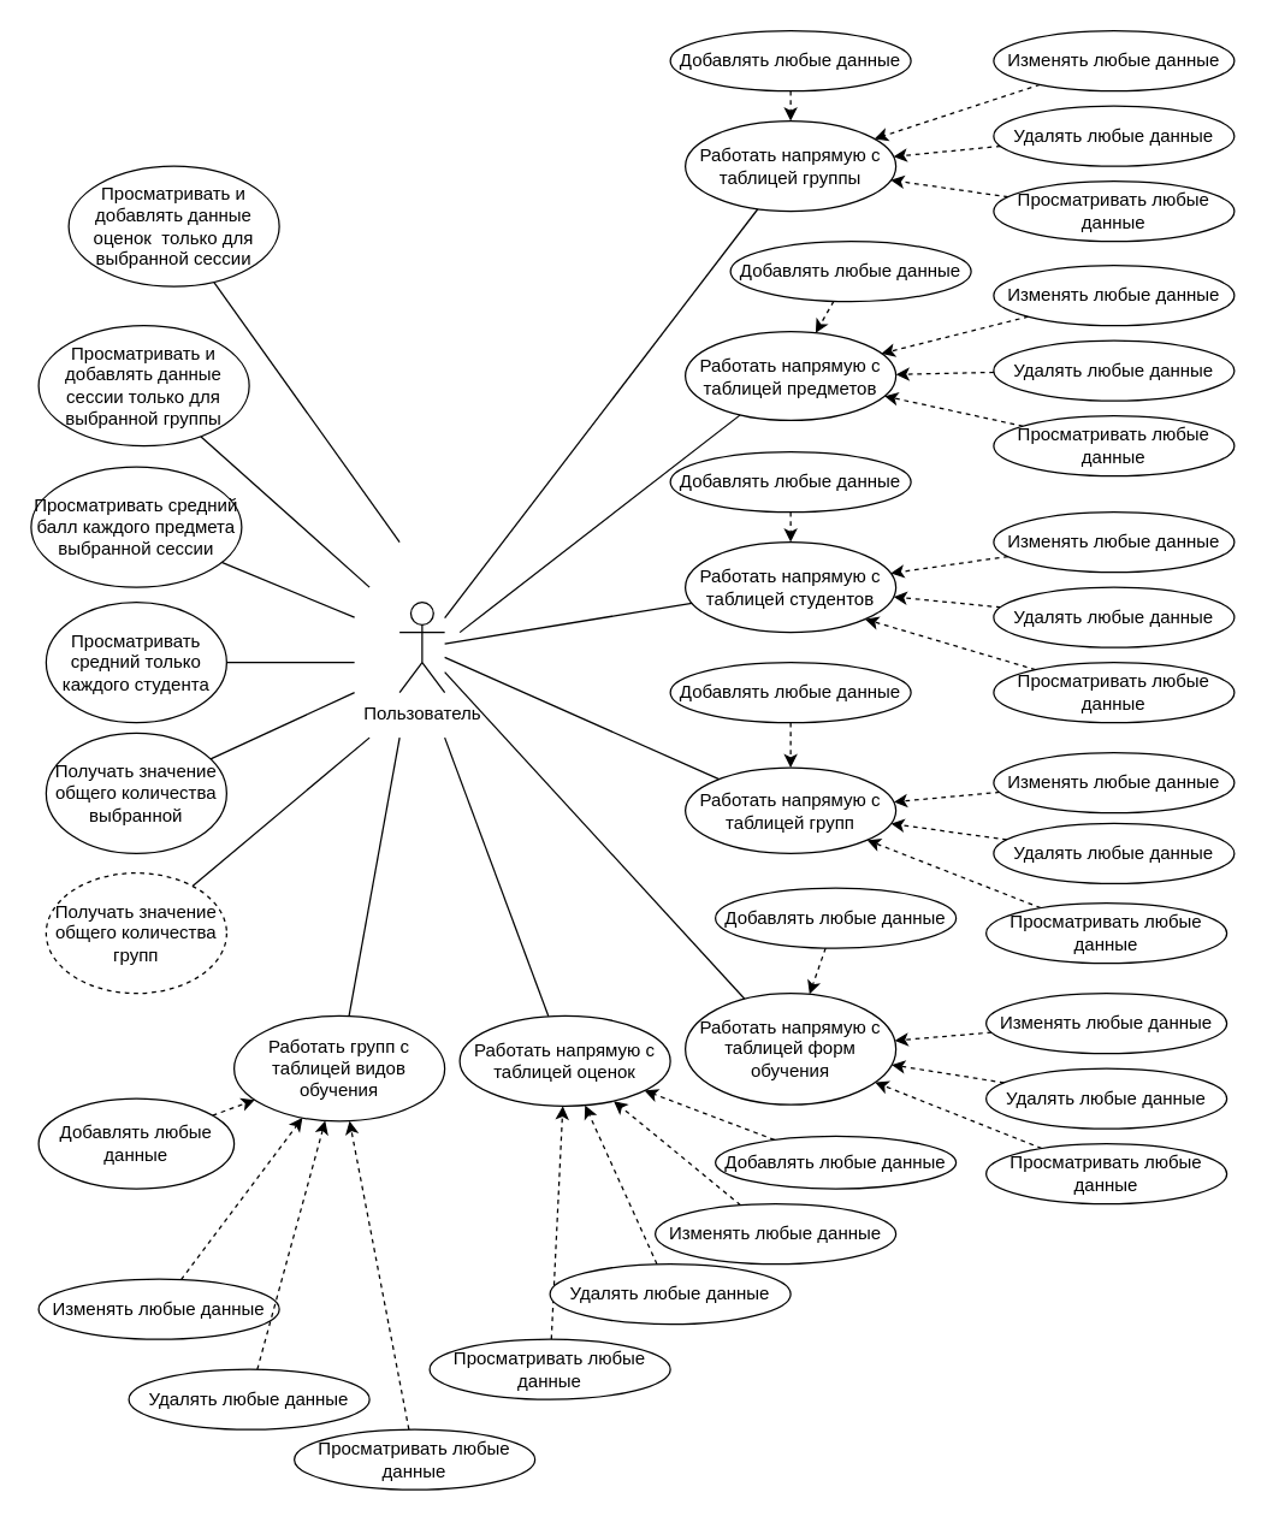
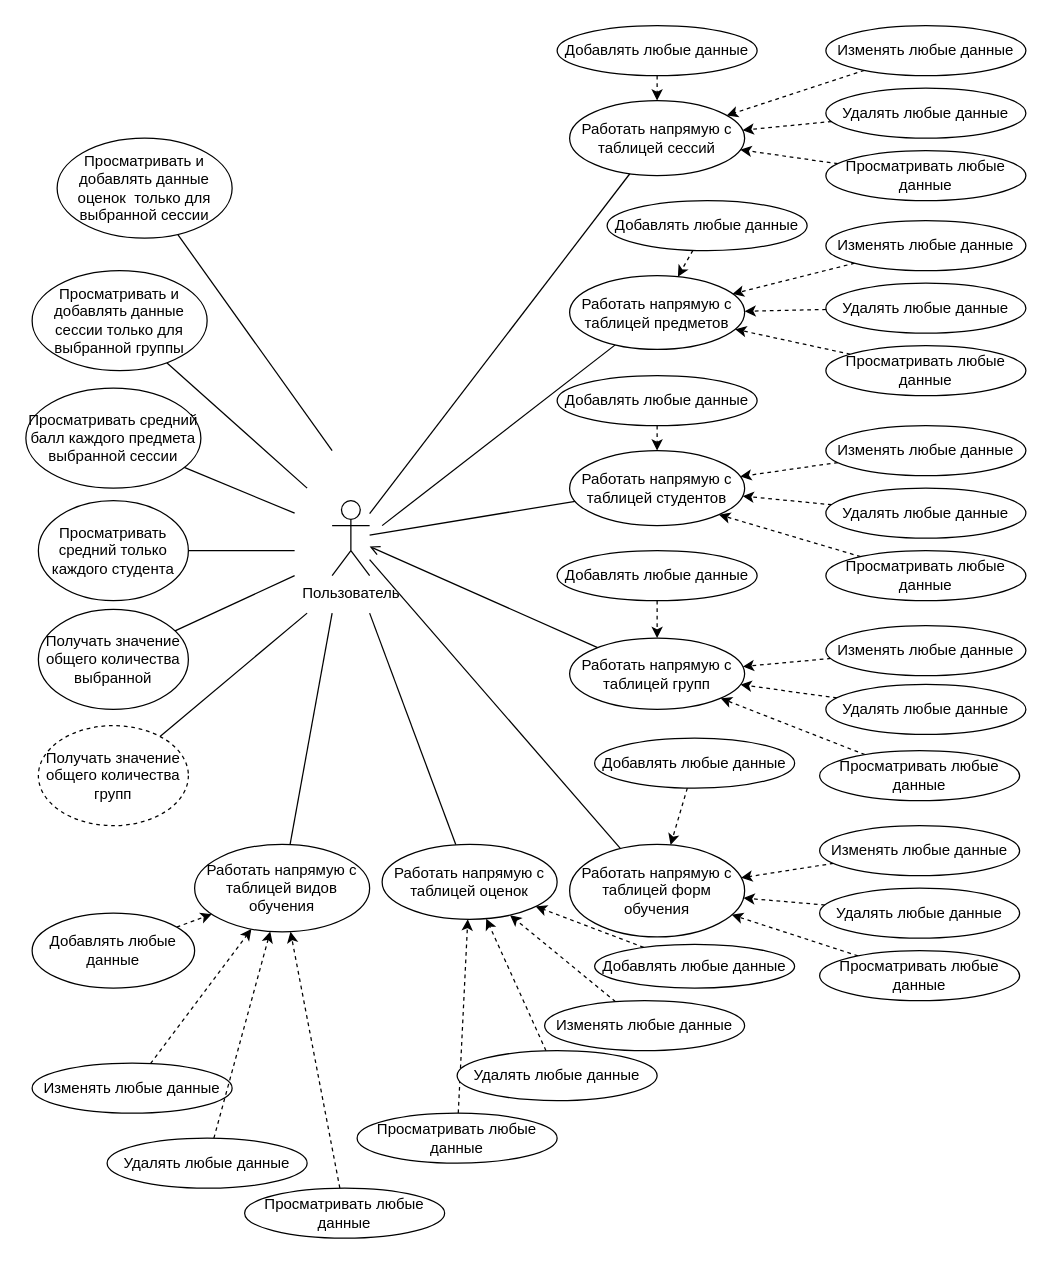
- <mxCell id="4" value="Работать напрямую с таблицей группы" style="ellipse;whiteSpace=wrap;html=1;" vertex="1" parent="1"><mxGeometry x="455" y="80" width="140" height="60" as="geometry" /></mxCell>
+ <mxCell id="4" value="Работать напрямую с таблицей сессий" style="ellipse;whiteSpace=wrap;html=1;" vertex="1" parent="1"><mxGeometry x="455" y="80" width="140" height="60" as="geometry" /></mxCell>
- <mxCell id="11" style="edgeStyle=none;rounded=0;orthogonalLoop=1;jettySize=auto;html=1;endArrow=none;endFill=0;" edge="1" parent="1" source="12" target="2"><mxGeometry relative="1" as="geometry" /></mxCell>
+ <mxCell id="11" style="edgeStyle=none;rounded=0;orthogonalLoop=1;jettySize=auto;html=1;endArrow=open;endFill=0;" edge="1" parent="1" source="12" target="2"><mxGeometry relative="1" as="geometry" /></mxCell>
- <mxCell id="14" value="Работать напрямую с таблицей форм обучения" style="ellipse;whiteSpace=wrap;html=1;" vertex="1" parent="1"><mxGeometry x="455" y="660" width="140" height="74" as="geometry" /></mxCell>
+ <mxCell id="14" value="Работать напрямую с таблицей форм обучения" style="ellipse;whiteSpace=wrap;html=1;" vertex="1" parent="1"><mxGeometry x="455" y="675" width="140" height="74" as="geometry" /></mxCell>
- <mxCell id="16" value="Работать групп с таблицей видов обучения" style="ellipse;whiteSpace=wrap;html=1;" vertex="1" parent="1"><mxGeometry x="155" y="675" width="140" height="70" as="geometry" /></mxCell>
+ <mxCell id="16" value="Работать напрямую с таблицей видов обучения" style="ellipse;whiteSpace=wrap;html=1;" vertex="1" parent="1"><mxGeometry x="155" y="675" width="140" height="70" as="geometry" /></mxCell>
